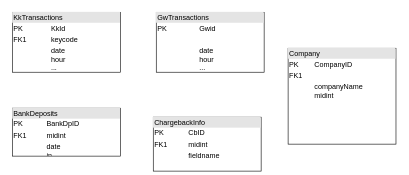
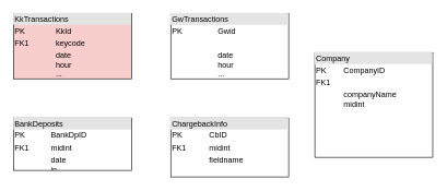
- <mxCell id="2" value="&lt;div style=&quot;box-sizing: border-box; width: 100%; background: rgb(228, 228, 228); padding: 2px;&quot;&gt;KkTransactions&lt;/div&gt;&lt;table style=&quot;width:100%;font-size:1em;&quot; cellpadding=&quot;2&quot; cellspacing=&quot;0&quot;&gt;&lt;tbody&gt;&lt;tr&gt;&lt;td&gt;PK&lt;/td&gt;&lt;td&gt;KkId&lt;/td&gt;&lt;/tr&gt;&lt;tr&gt;&lt;td&gt;FK1&lt;/td&gt;&lt;td&gt;keycode&lt;/td&gt;&lt;/tr&gt;&lt;tr&gt;&lt;td&gt;&lt;/td&gt;&lt;td&gt;date&lt;br&gt;hour&lt;br&gt;...&lt;/td&gt;&lt;/tr&gt;&lt;/tbody&gt;&lt;/table&gt;" style="verticalAlign=top;align=left;overflow=fill;html=1;whiteSpace=wrap;" vertex="1" parent="1"><mxGeometry x="20" y="20" width="180" height="100" as="geometry" /></mxCell>
+ <mxCell id="2" value="&lt;div style=&quot;box-sizing: border-box; width: 100%; background: rgb(228, 228, 228); padding: 2px;&quot;&gt;KkTransactions&lt;/div&gt;&lt;table style=&quot;width:100%;font-size:1em;&quot; cellpadding=&quot;2&quot; cellspacing=&quot;0&quot;&gt;&lt;tbody&gt;&lt;tr&gt;&lt;td&gt;PK&lt;/td&gt;&lt;td&gt;KkId&lt;/td&gt;&lt;/tr&gt;&lt;tr&gt;&lt;td&gt;FK1&lt;/td&gt;&lt;td&gt;keycode&lt;/td&gt;&lt;/tr&gt;&lt;tr&gt;&lt;td&gt;&lt;/td&gt;&lt;td&gt;date&lt;br&gt;hour&lt;br&gt;...&lt;/td&gt;&lt;/tr&gt;&lt;/tbody&gt;&lt;/table&gt;" style="verticalAlign=top;align=left;overflow=fill;html=1;whiteSpace=wrap;fillColor=#f8cecc;" vertex="1" parent="1"><mxGeometry x="20" y="20" width="180" height="100" as="geometry" /></mxCell>
- <mxCell id="5" value="&lt;div style=&quot;box-sizing: border-box; width: 100%; background: rgb(228, 228, 228); padding: 2px;&quot;&gt;ChargebackInfo&lt;/div&gt;&lt;table style=&quot;width:100%;font-size:1em;&quot; cellpadding=&quot;2&quot; cellspacing=&quot;0&quot;&gt;&lt;tbody&gt;&lt;tr&gt;&lt;td&gt;PK&lt;/td&gt;&lt;td&gt;CbID&lt;/td&gt;&lt;/tr&gt;&lt;tr&gt;&lt;td&gt;FK1&lt;/td&gt;&lt;td&gt;midint&lt;/td&gt;&lt;/tr&gt;&lt;tr&gt;&lt;td&gt;&lt;/td&gt;&lt;td&gt;fieldname&lt;/td&gt;&lt;/tr&gt;&lt;/tbody&gt;&lt;/table&gt;" style="verticalAlign=top;align=left;overflow=fill;html=1;whiteSpace=wrap;" vertex="1" parent="1"><mxGeometry x="255" y="195" width="180" height="90" as="geometry" /></mxCell>
+ <mxCell id="5" value="&lt;div style=&quot;box-sizing: border-box; width: 100%; background: rgb(228, 228, 228); padding: 2px;&quot;&gt;ChargebackInfo&lt;/div&gt;&lt;table style=&quot;width:100%;font-size:1em;&quot; cellpadding=&quot;2&quot; cellspacing=&quot;0&quot;&gt;&lt;tbody&gt;&lt;tr&gt;&lt;td&gt;PK&lt;/td&gt;&lt;td&gt;CbID&lt;/td&gt;&lt;/tr&gt;&lt;tr&gt;&lt;td&gt;FK1&lt;/td&gt;&lt;td&gt;midint&lt;/td&gt;&lt;/tr&gt;&lt;tr&gt;&lt;td&gt;&lt;/td&gt;&lt;td&gt;fieldname&lt;/td&gt;&lt;/tr&gt;&lt;/tbody&gt;&lt;/table&gt;" style="verticalAlign=top;align=left;overflow=fill;html=1;whiteSpace=wrap;" vertex="1" parent="1"><mxGeometry x="260" y="180" width="180" height="90" as="geometry" /></mxCell>
